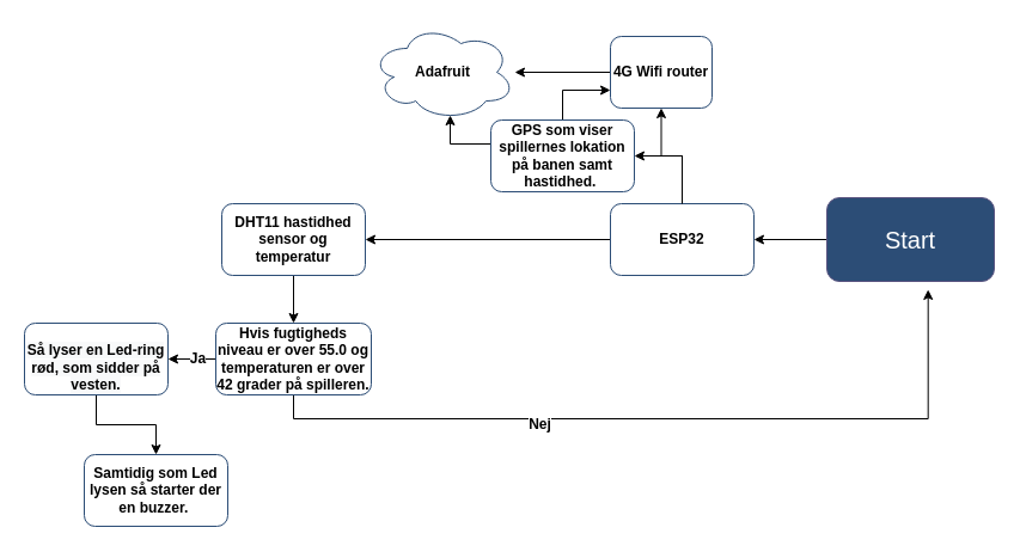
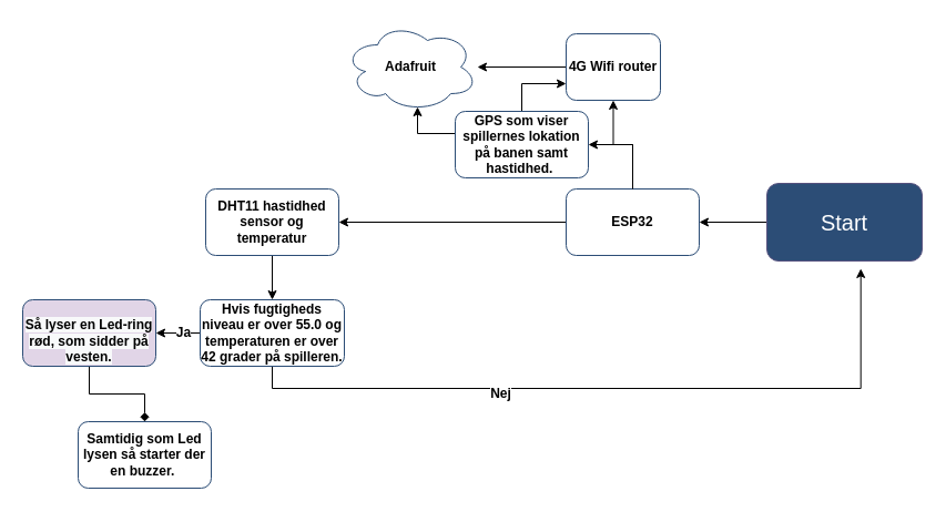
- <mxCell id="18" value="&lt;br&gt;&lt;span style=&quot;color: rgb(0, 0, 0); font-family: helvetica; font-size: 12px; font-style: normal; letter-spacing: normal; text-align: center; text-indent: 0px; text-transform: none; word-spacing: 0px; background-color: rgb(248, 249, 250); display: inline; float: none;&quot;&gt;Så lyser en Led-ring rød, som sidder på vesten.&lt;/span&gt;&lt;br&gt;" style="whiteSpace=wrap;html=1;rounded=1;fontStyle=1;strokeColor=#2C4D76;" vertex="1" parent="1"><mxGeometry x="20" y="270" width="120" height="60" as="geometry" /></mxCell>
+ <mxCell id="18" value="&lt;br&gt;&lt;span style=&quot;color: rgb(0, 0, 0); font-family: helvetica; font-size: 12px; font-style: normal; letter-spacing: normal; text-align: center; text-indent: 0px; text-transform: none; word-spacing: 0px; background-color: rgb(248, 249, 250); display: inline; float: none;&quot;&gt;Så lyser en Led-ring rød, som sidder på vesten.&lt;/span&gt;&lt;br&gt;" style="whiteSpace=wrap;html=1;rounded=1;fontStyle=1;strokeColor=#2C4D76;fillColor=#e1d5e7;" vertex="1" parent="1"><mxGeometry x="20" y="270" width="120" height="60" as="geometry" /></mxCell>
- <mxCell id="17" value="" style="edgeStyle=orthogonalEdgeStyle;rounded=0;orthogonalLoop=1;jettySize=auto;html=1;fontSize=12;" edge="1" parent="1" source="18" target="19"><mxGeometry relative="1" as="geometry" /></mxCell>
+ <mxCell id="17" value="" style="edgeStyle=orthogonalEdgeStyle;rounded=0;orthogonalLoop=1;jettySize=auto;html=1;fontSize=12;endArrow=diamond;" edge="1" parent="1" source="18" target="19"><mxGeometry relative="1" as="geometry" /></mxCell>
